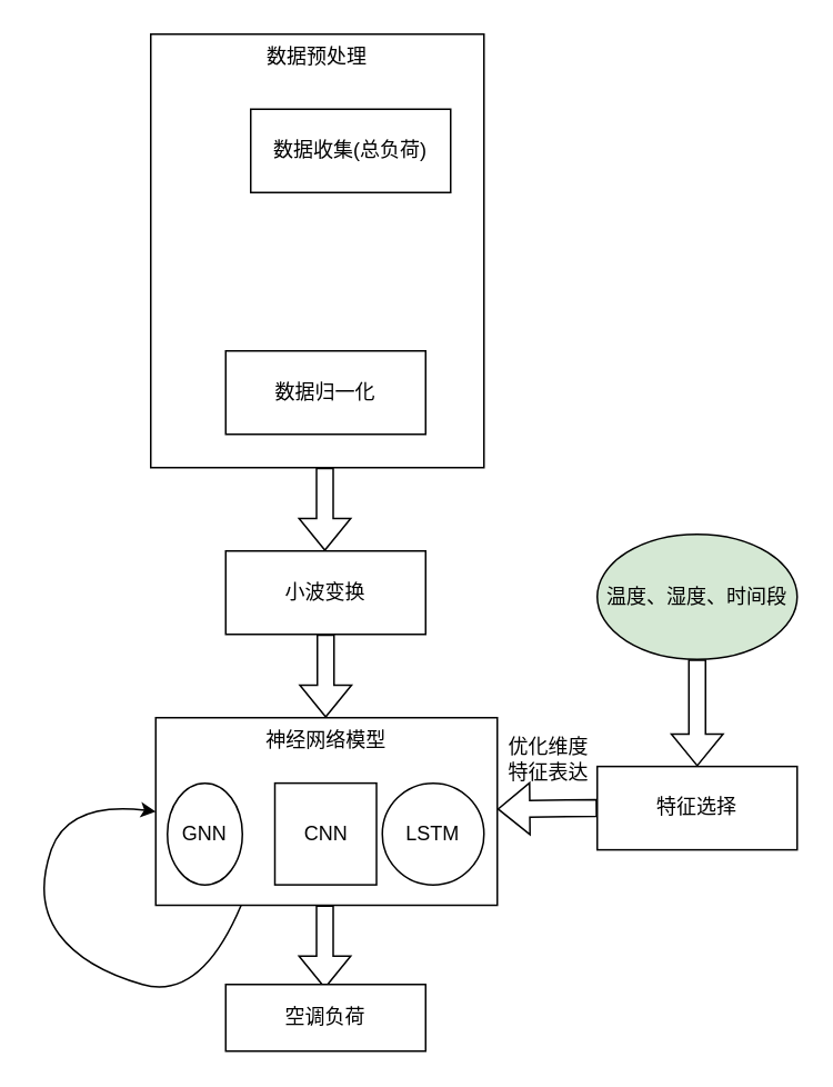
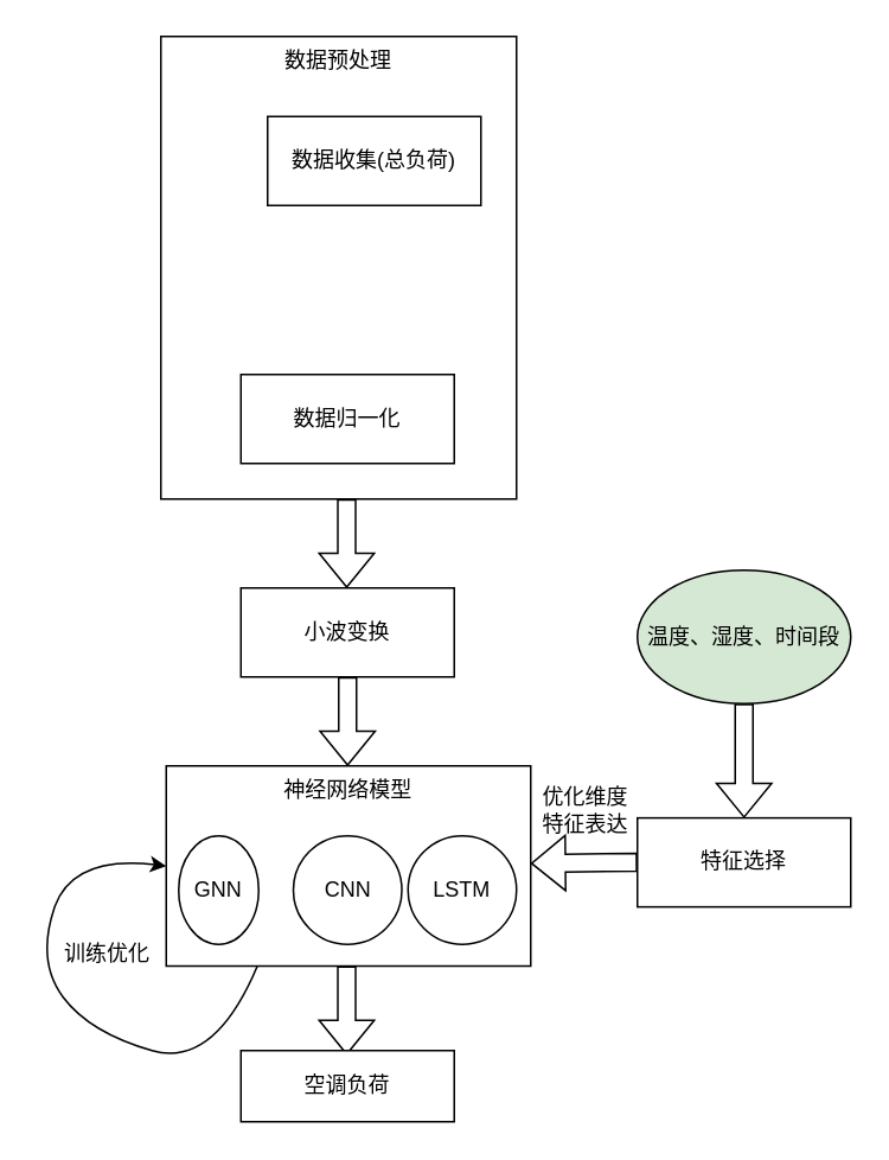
- <mxCell id="14" value="CNN" style="whiteSpace=wrap;html=1;aspect=fixed;rounded=0;" vertex="1" parent="1"><mxGeometry x="164.5" y="469.25" width="61" height="61" as="geometry" /></mxCell>
+ <mxCell id="14" value="CNN" style="ellipse;whiteSpace=wrap;html=1;aspect=fixed;" vertex="1" parent="1"><mxGeometry x="164.5" y="469.25" width="61" height="61" as="geometry" /></mxCell>
+ <mxCell id="18" value="训练优化" style="text;html=1;align=center;verticalAlign=middle;whiteSpace=wrap;rounded=0;" vertex="1" parent="1"><mxGeometry x="30" y="520.5" width="60" height="30" as="geometry" /></mxCell>
